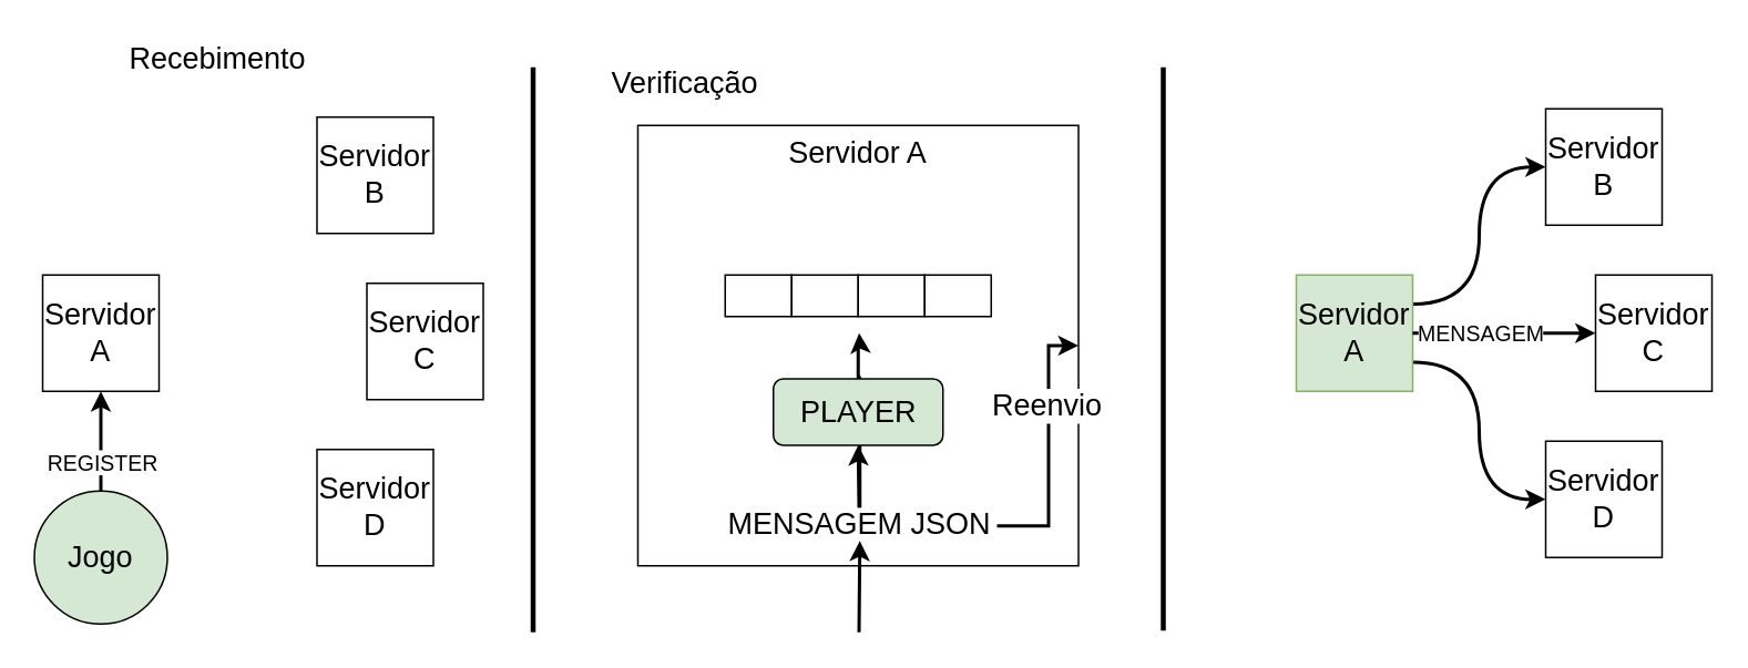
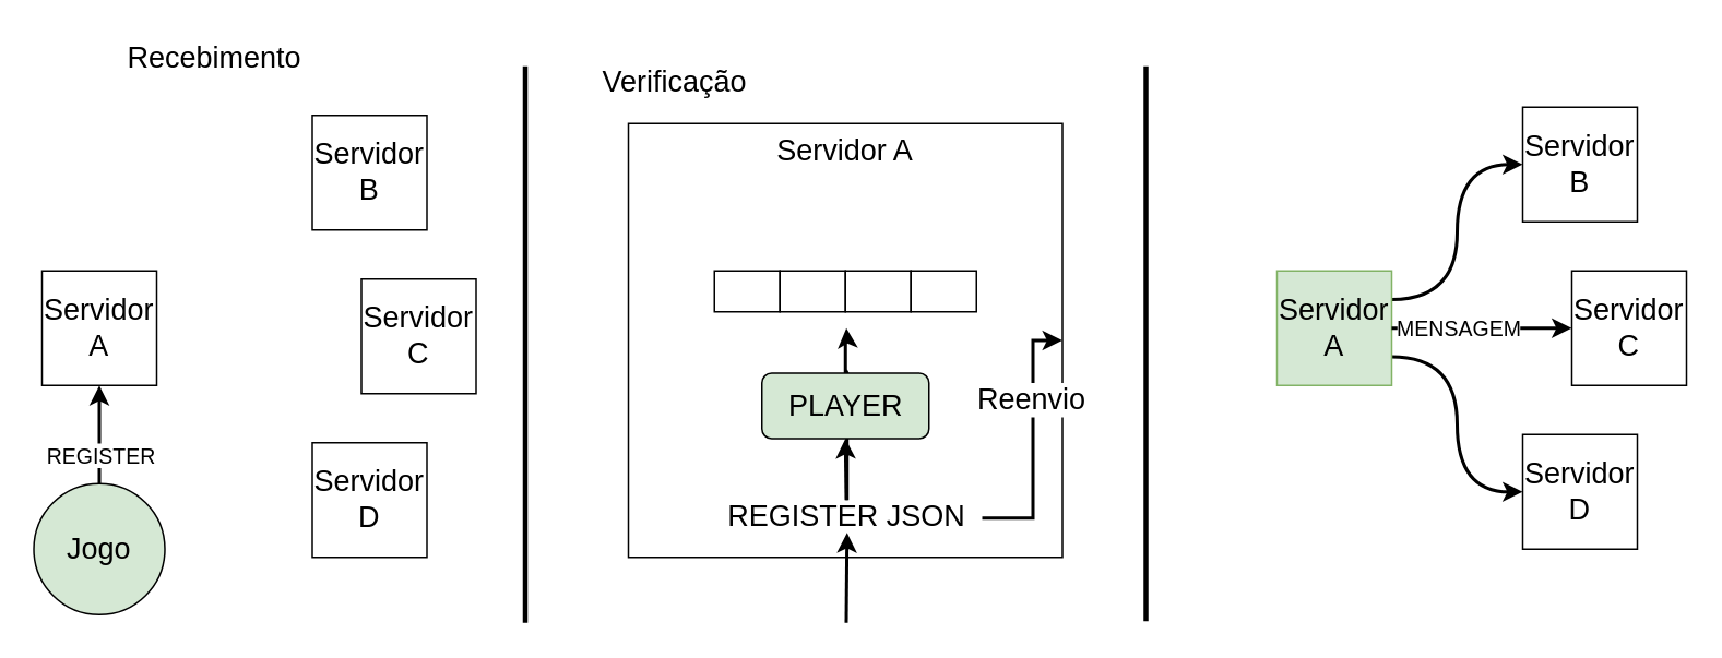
- <mxCell id="24" value="MENSAGEM JSON" style="text;html=1;strokeColor=none;fillColor=none;align=center;verticalAlign=middle;whiteSpace=wrap;rounded=0;fontSize=18;" parent="1" vertex="1"><mxGeometry as="geometry" y="305" x="434" height="20" width="165" /></mxCell>
+ <mxCell id="24" value="REGISTER JSON" style="text;html=1;strokeColor=none;fillColor=none;align=center;verticalAlign=middle;whiteSpace=wrap;rounded=0;fontSize=18;" parent="1" vertex="1"><mxGeometry as="geometry" y="305" x="434" height="20" width="165" /></mxCell>
